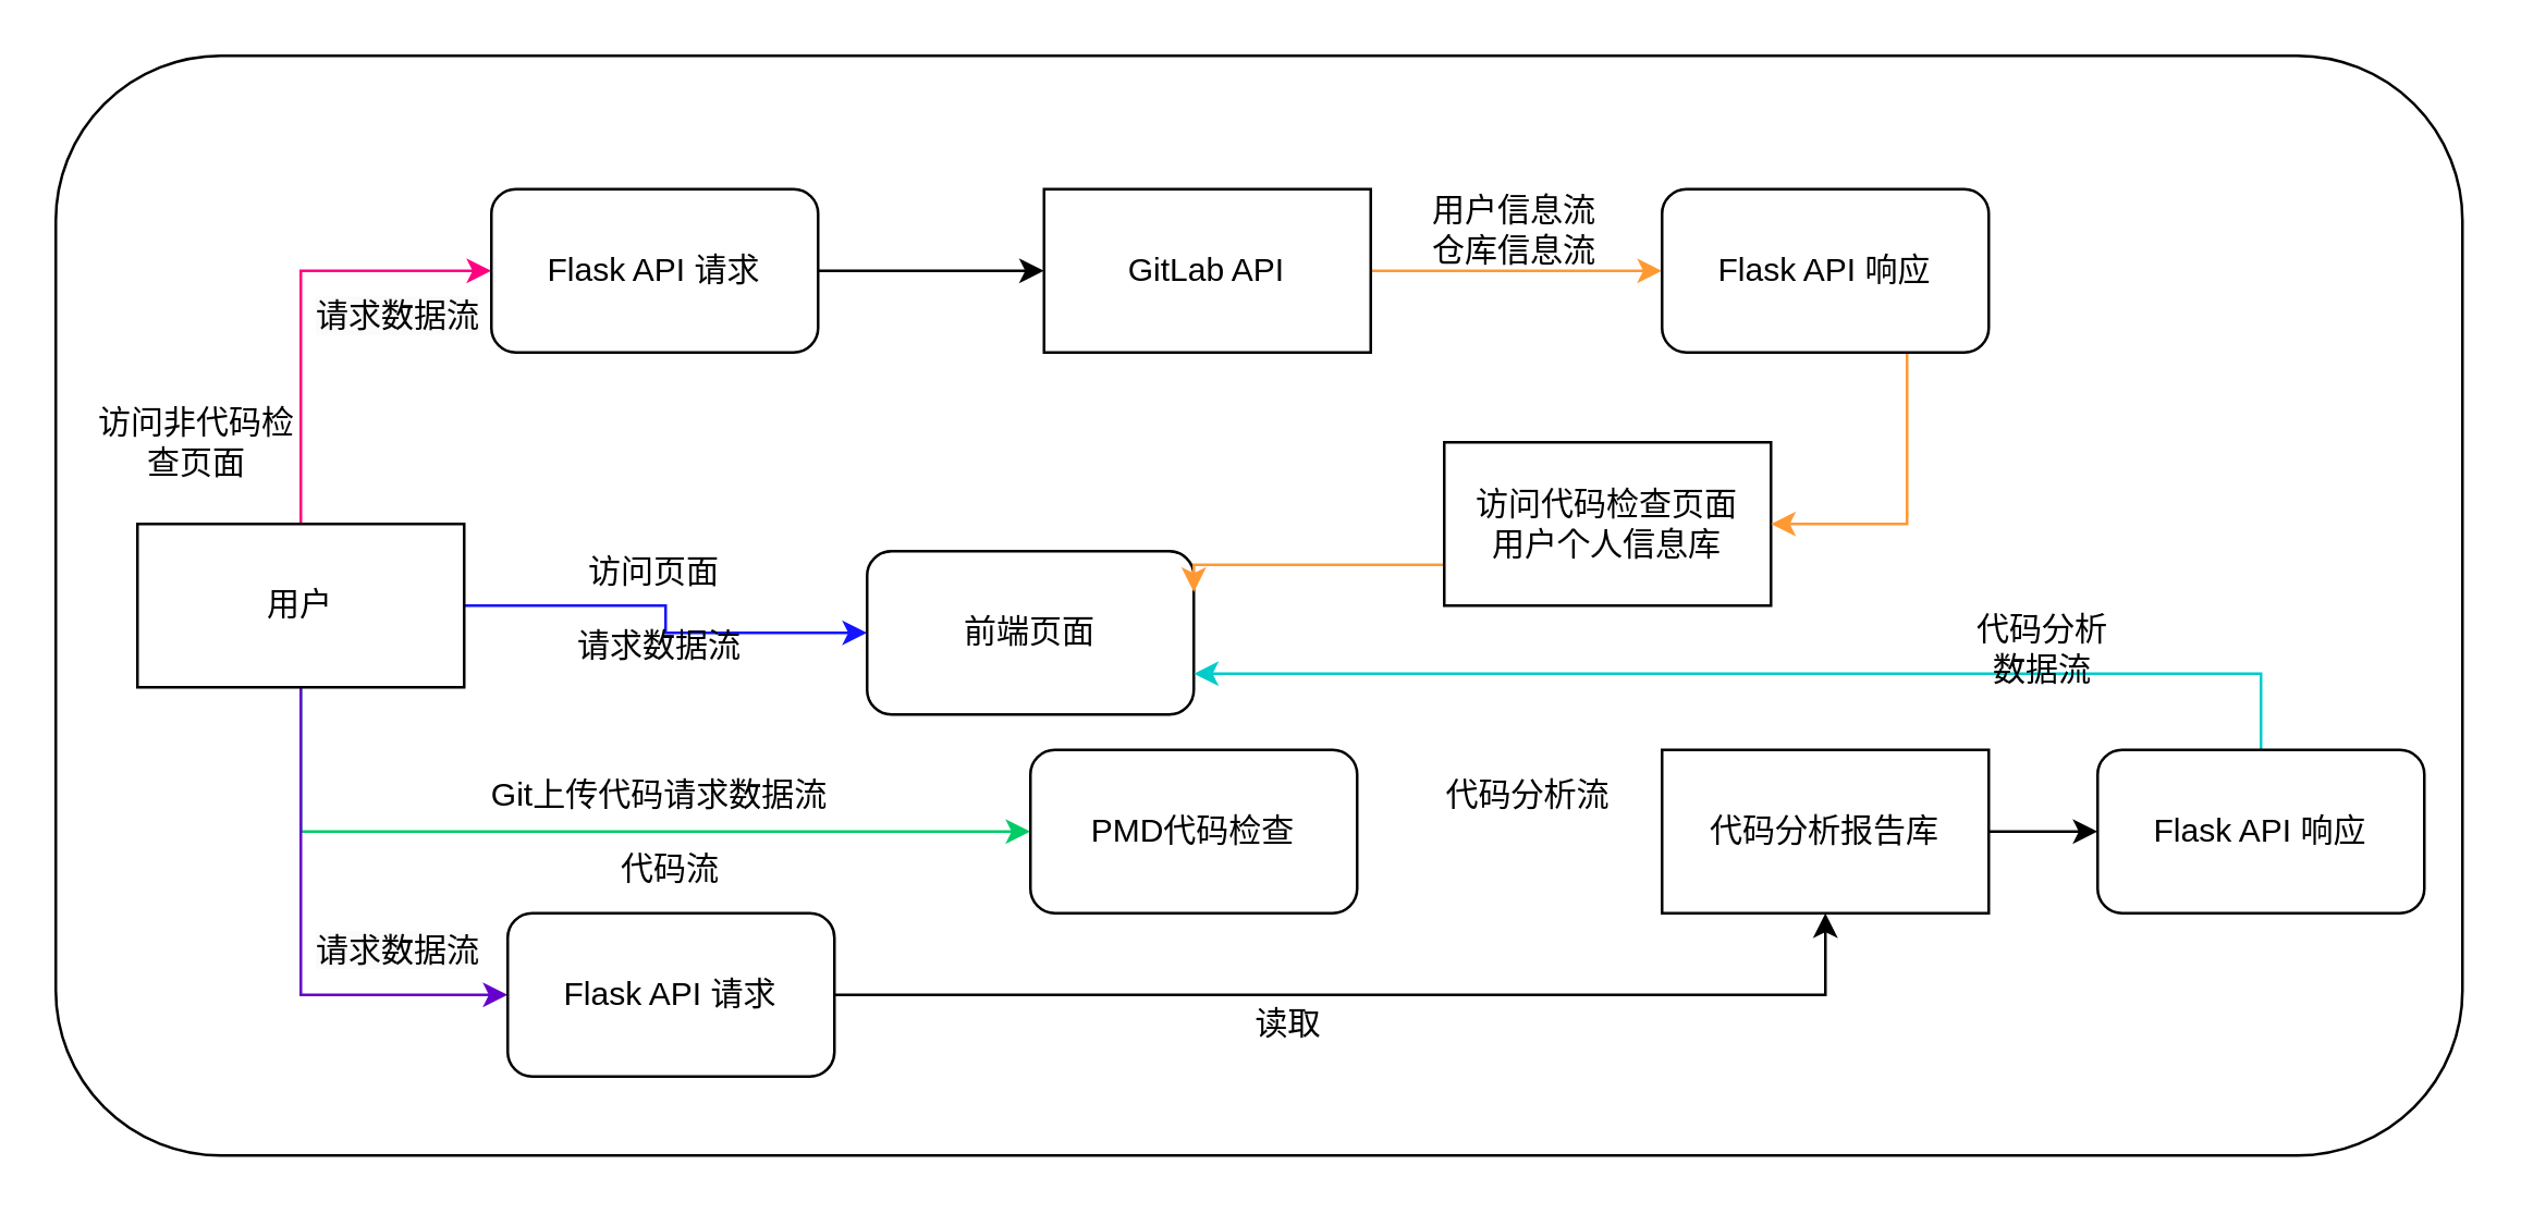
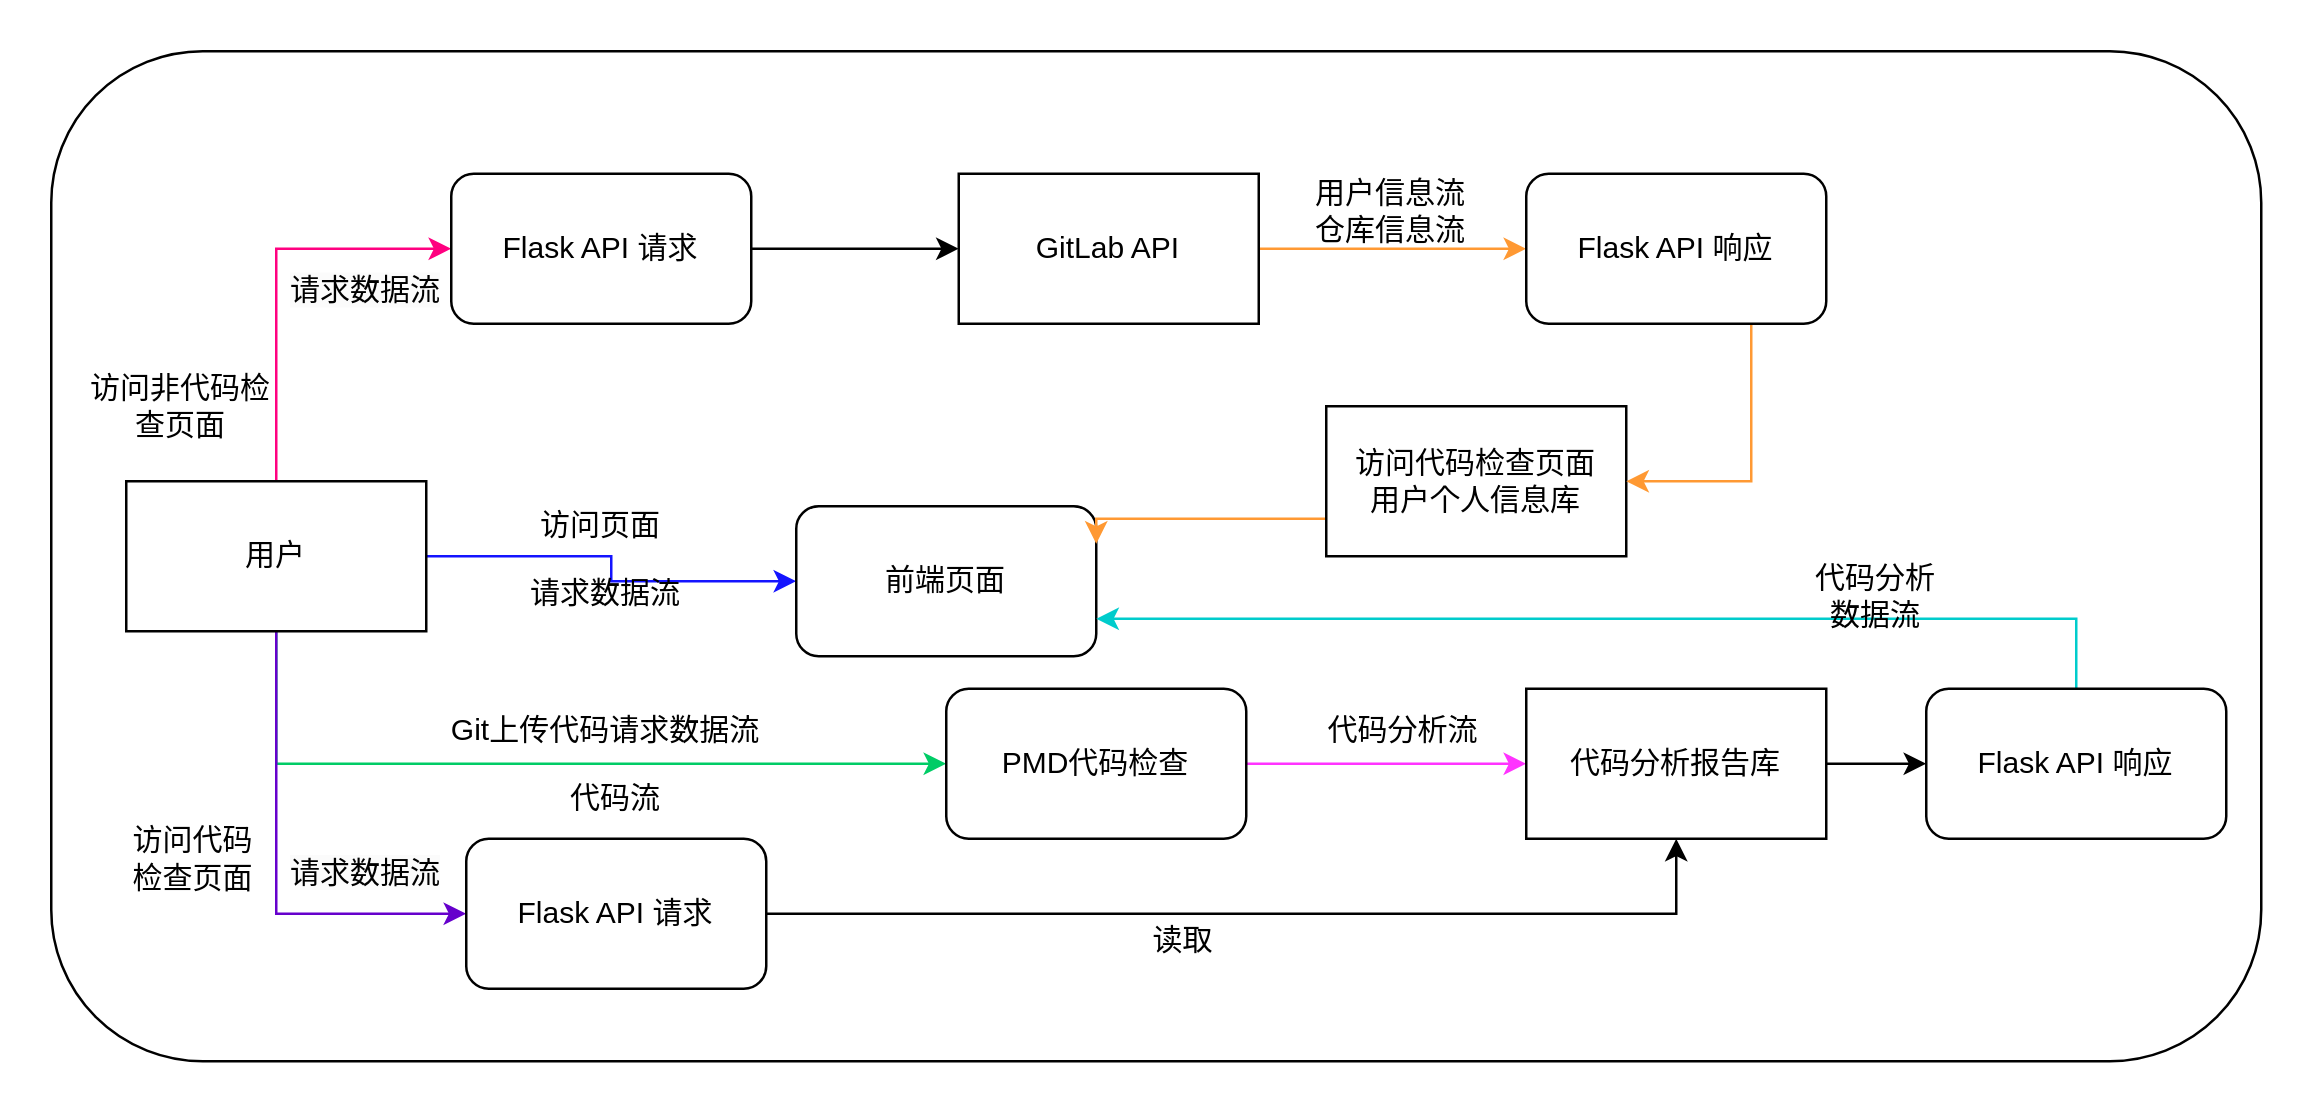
+ <mxCell id="10" style="edgeStyle=orthogonalEdgeStyle;rounded=0;orthogonalLoop=1;jettySize=auto;html=1;exitX=1;exitY=0.5;exitDx=0;exitDy=0;entryX=0;entryY=0.5;entryDx=0;entryDy=0;strokeColor=#FF33FF;" edge="1" parent="1" source="11" target="22"><mxGeometry relative="1" as="geometry" /></mxCell>
+ <mxCell id="31" value="访问代码检查页面" style="text;html=1;strokeColor=none;fillColor=none;align=center;verticalAlign=middle;whiteSpace=wrap;rounded=0;" vertex="1" parent="1"><mxGeometry x="47" y="328" width="60" height="29" as="geometry" /></mxCell>
